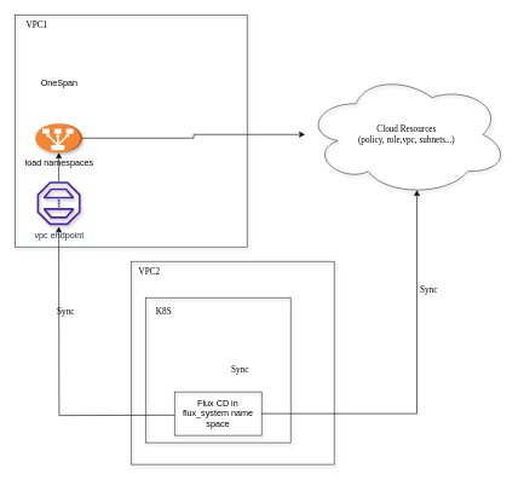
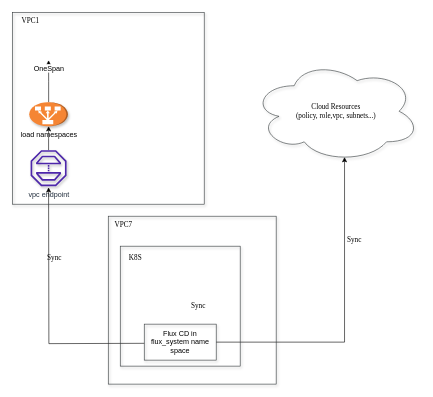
- <mxCell id="2" value="" style="edgeStyle=orthogonalEdgeStyle;rounded=0;orthogonalLoop=1;jettySize=auto;html=1;fontFamily=Verdana;" edge="1" parent="1" source="3" target="11"><mxGeometry relative="1" as="geometry" /></mxCell>
+ <mxCell id="2" value="" style="edgeStyle=orthogonalEdgeStyle;rounded=0;orthogonalLoop=1;jettySize=auto;html=1;fontFamily=Verdana;" edge="1" parent="1" source="3" target="4"><mxGeometry relative="1" as="geometry" /></mxCell>
- <mxCell id="15" value="VPC2" style="text;html=1;align=center;verticalAlign=middle;resizable=0;points=[];autosize=1;strokeColor=none;fillColor=none;fontFamily=Verdana;" vertex="1" parent="1"><mxGeometry x="175" y="360" width="60" height="30" as="geometry" /></mxCell>
+ <mxCell id="15" value="VPC7" style="text;html=1;align=center;verticalAlign=middle;resizable=0;points=[];autosize=1;strokeColor=none;fillColor=none;fontFamily=Verdana;" vertex="1" parent="1"><mxGeometry x="175" y="360" width="60" height="30" as="geometry" /></mxCell>
